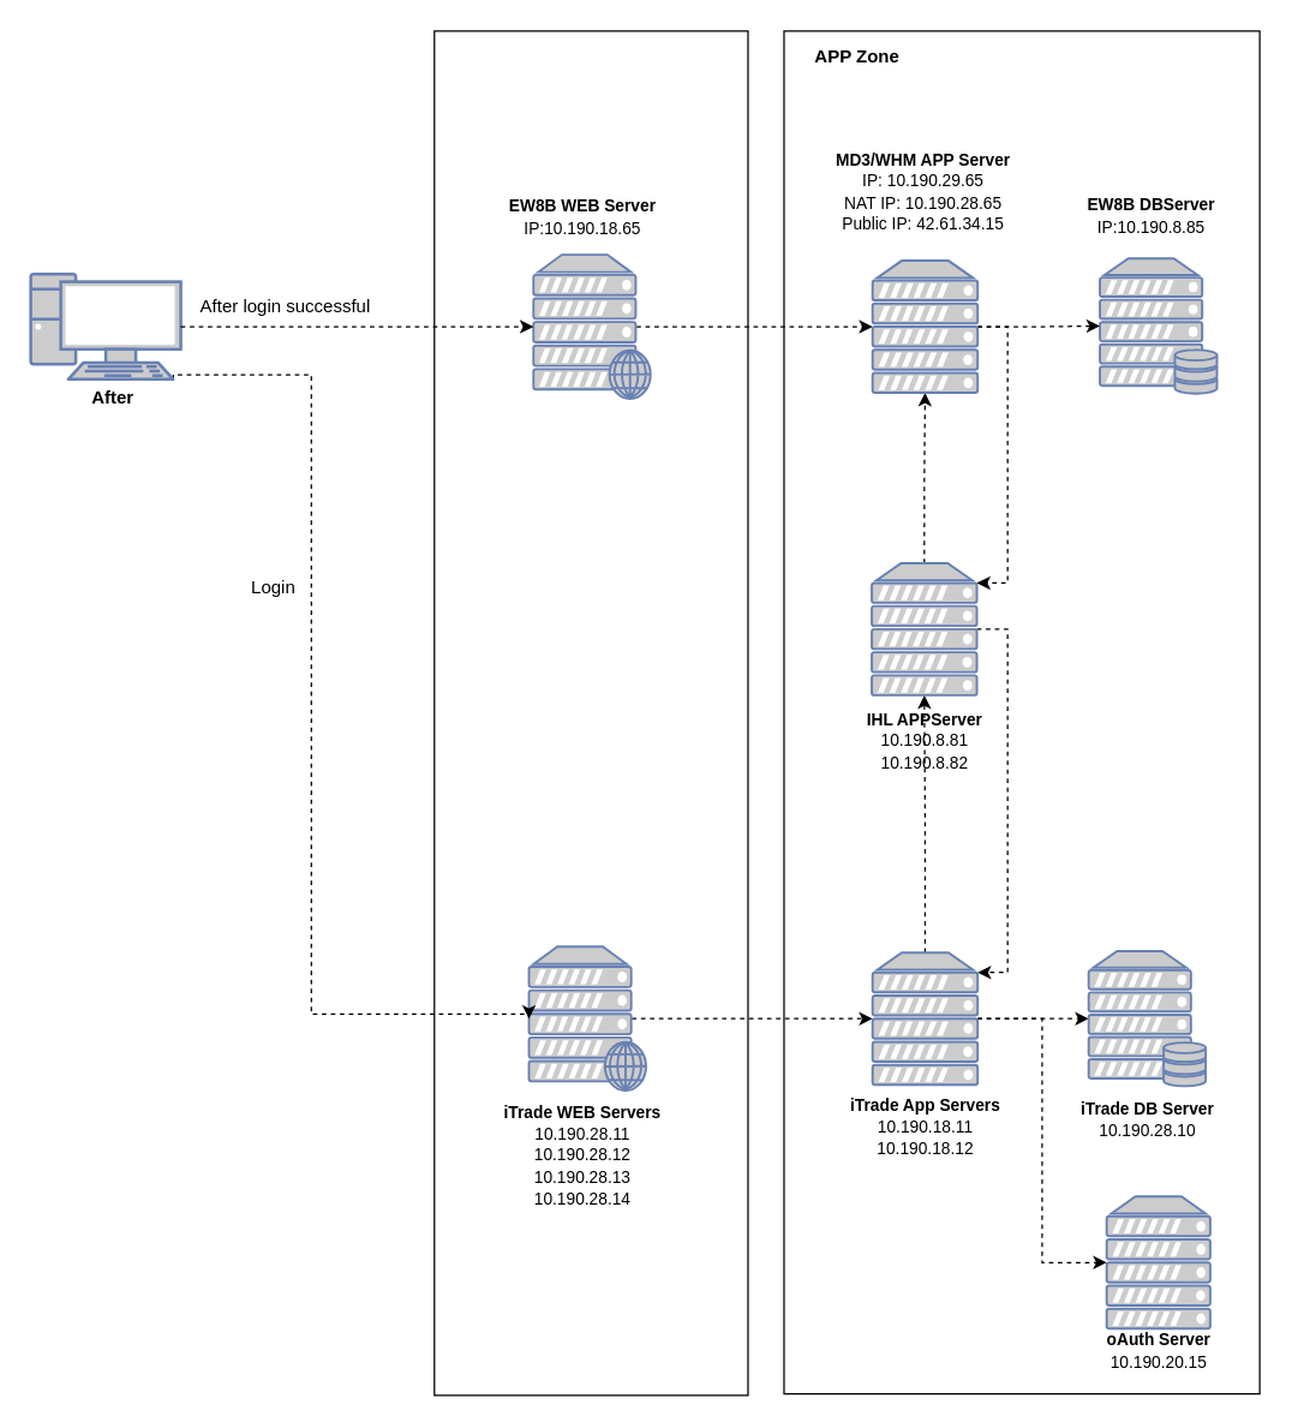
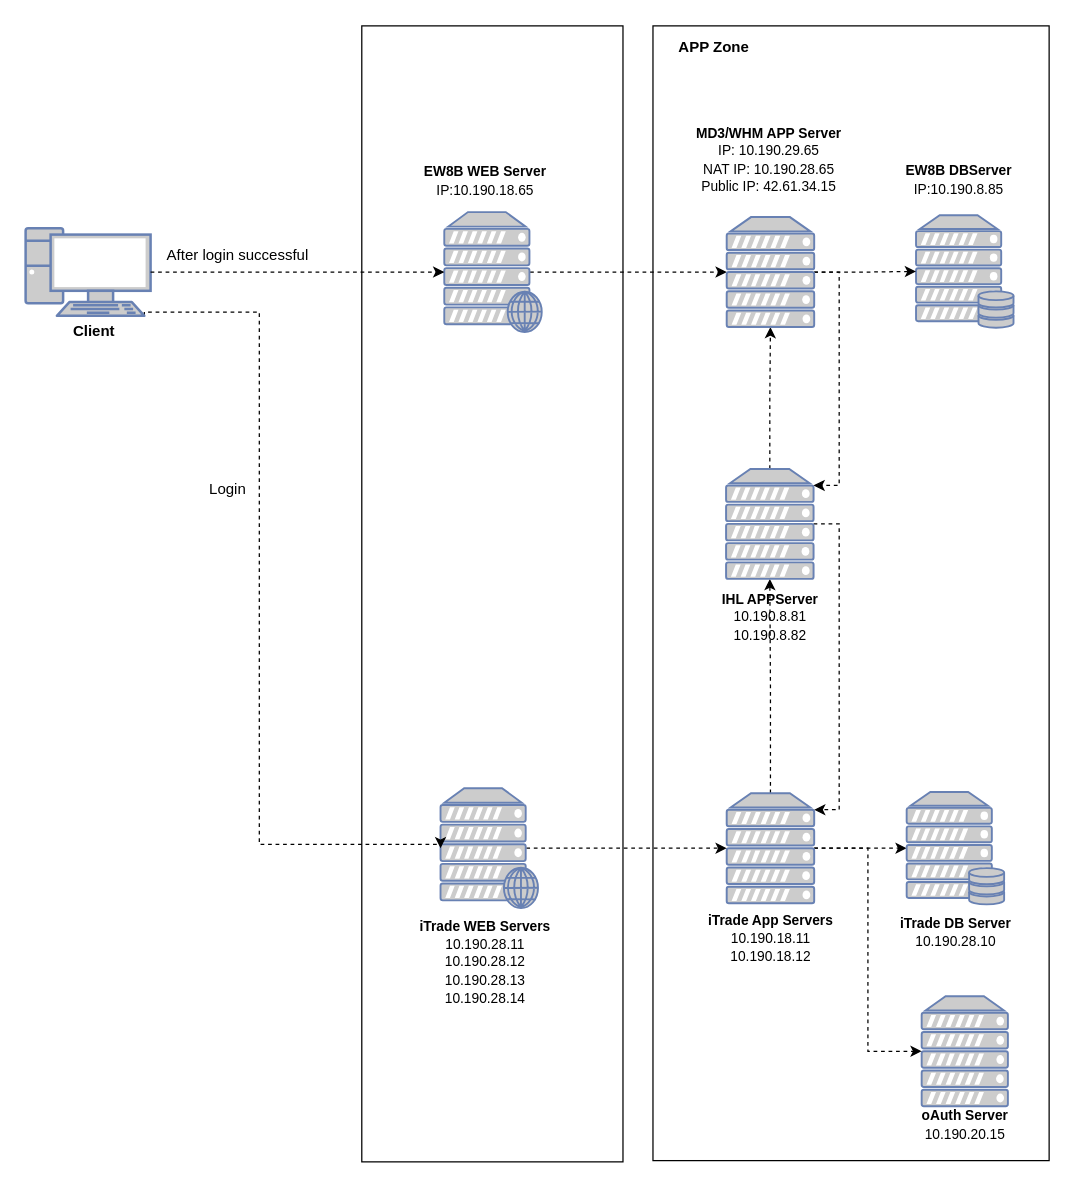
- <mxCell id="24" value="&lt;font style=&quot;font-size: 12px&quot;&gt;&lt;b&gt;After&lt;/b&gt;&lt;/font&gt;" style="text;html=1;strokeColor=none;fillColor=none;align=center;verticalAlign=middle;whiteSpace=wrap;rounded=0;" vertex="1" parent="1"><mxGeometry x="20" y="251" width="110" height="27" as="geometry" /></mxCell>
+ <mxCell id="24" value="&lt;font style=&quot;font-size: 12px&quot;&gt;&lt;b&gt;Client&lt;/b&gt;&lt;/font&gt;" style="text;html=1;strokeColor=none;fillColor=none;align=center;verticalAlign=middle;whiteSpace=wrap;rounded=0;" vertex="1" parent="1"><mxGeometry x="20" y="251" width="110" height="27" as="geometry" /></mxCell>
